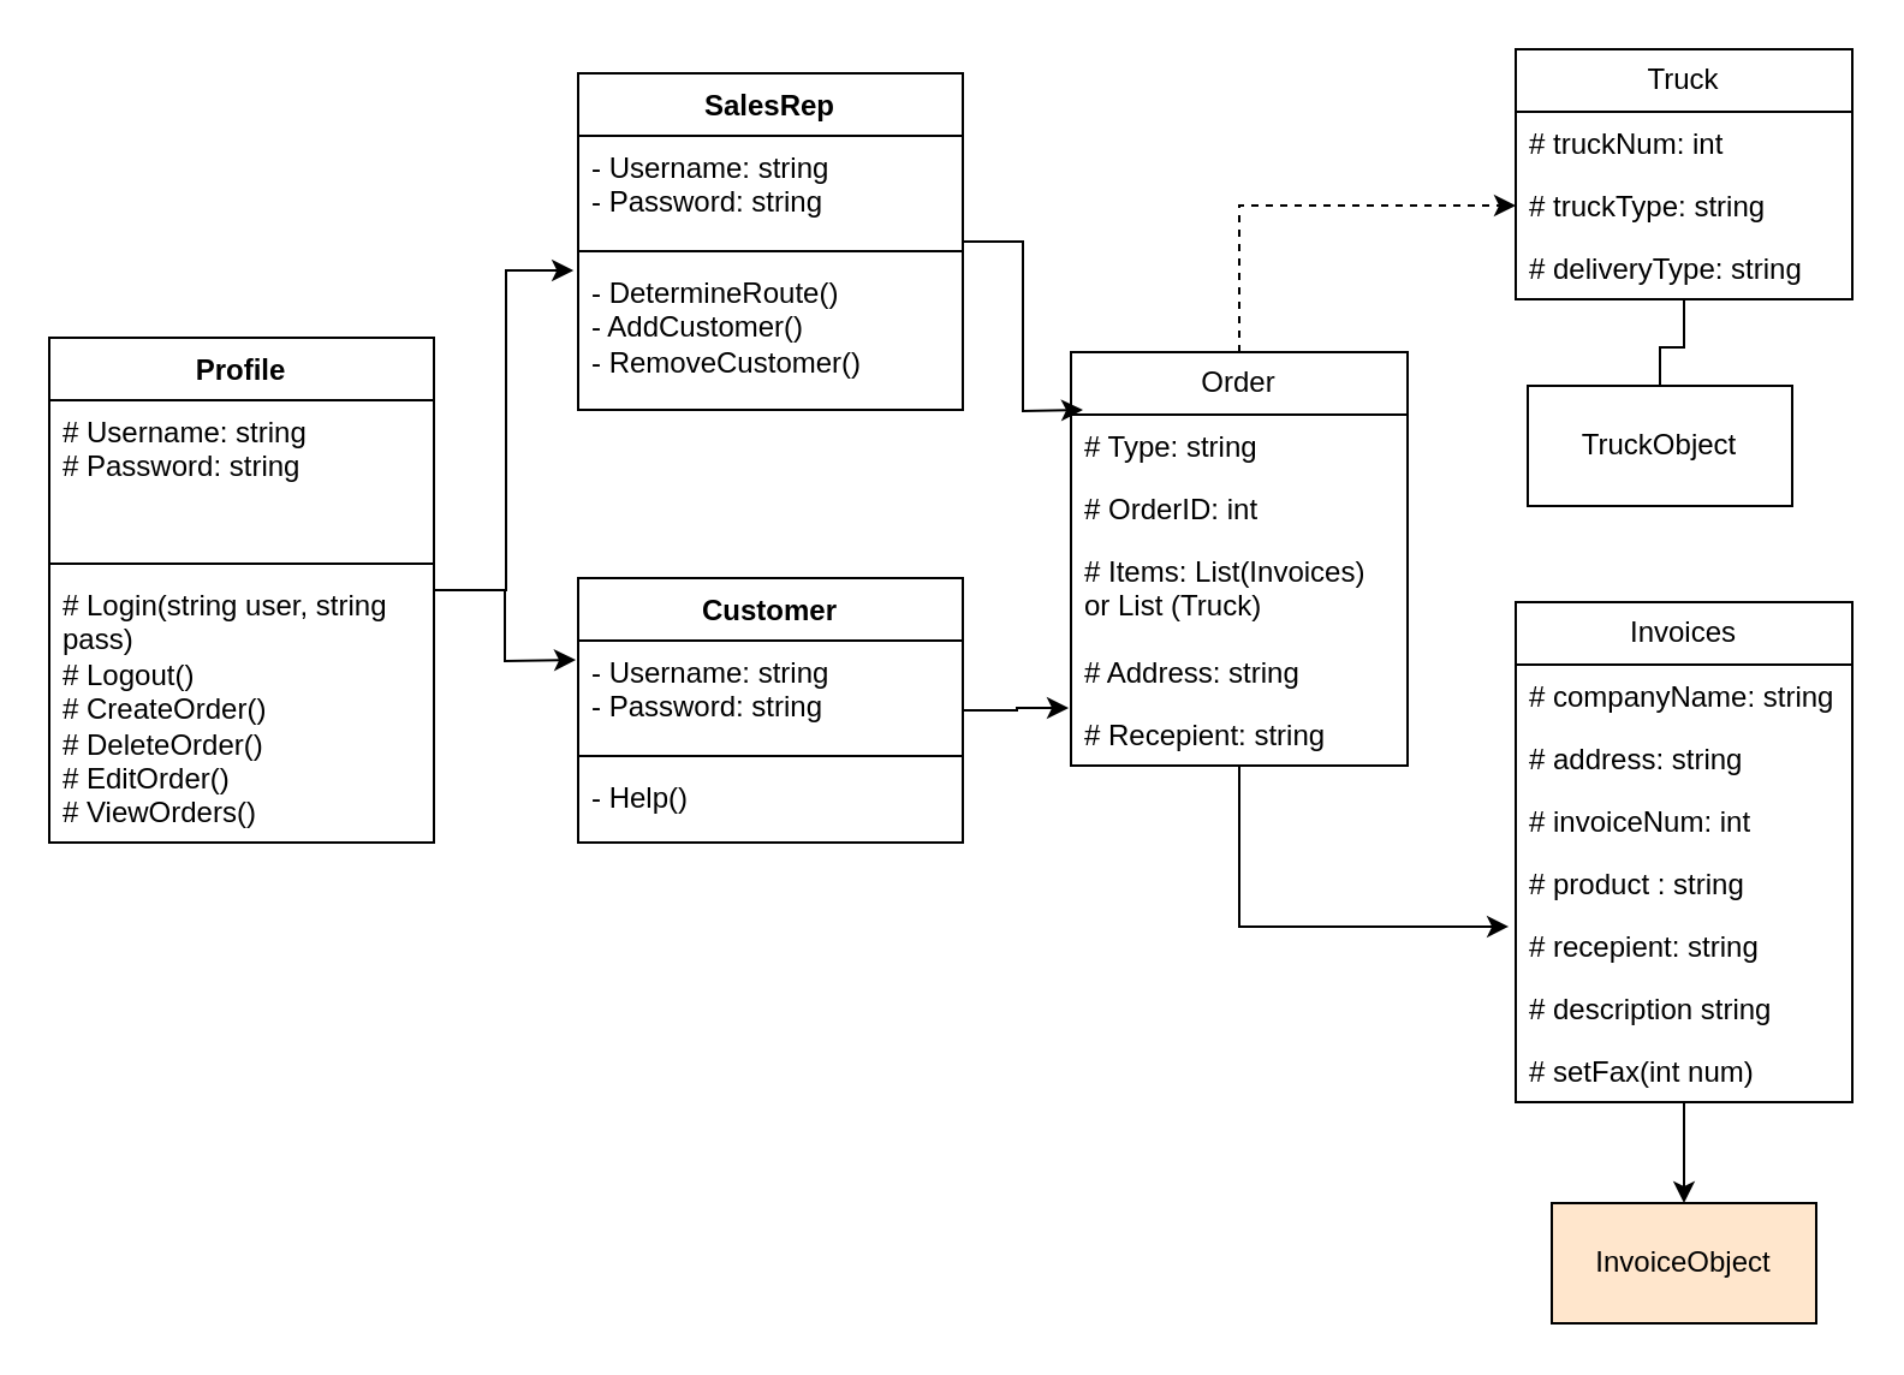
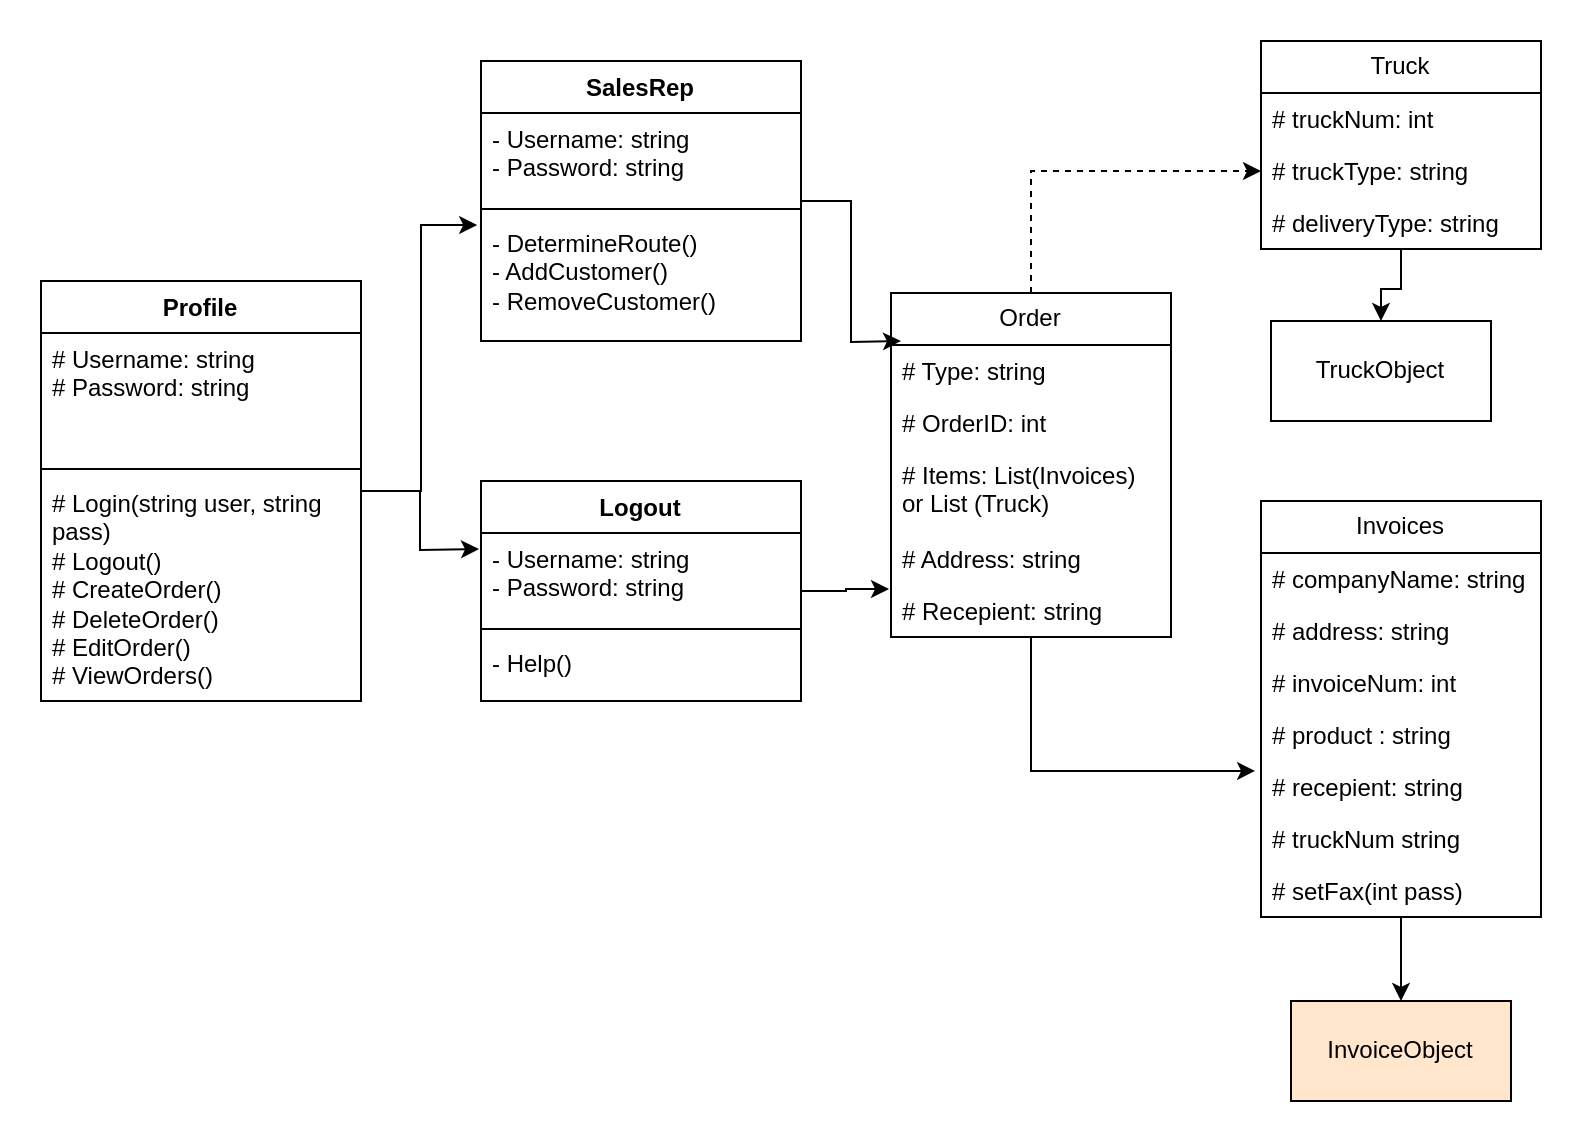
- <mxCell id="11" style="edgeStyle=orthogonalEdgeStyle;rounded=0;orthogonalLoop=1;jettySize=auto;html=1;entryX=0.5;entryY=0;entryDx=0;entryDy=0;endArrow=none;" parent="1" source="12" target="31" edge="1"><mxGeometry relative="1" as="geometry" /></mxCell>
+ <mxCell id="11" style="edgeStyle=orthogonalEdgeStyle;rounded=0;orthogonalLoop=1;jettySize=auto;html=1;entryX=0.5;entryY=0;entryDx=0;entryDy=0;" parent="1" source="12" target="31" edge="1"><mxGeometry relative="1" as="geometry" /></mxCell>
- <mxCell id="27" value="Customer" style="swimlane;fontStyle=1;align=center;verticalAlign=top;childLayout=stackLayout;horizontal=1;startSize=26;horizontalStack=0;resizeParent=1;resizeParentMax=0;resizeLast=0;collapsible=1;marginBottom=0;whiteSpace=wrap;html=1;" parent="1" vertex="1"><mxGeometry x="240" y="240" width="160" height="110" as="geometry" /></mxCell>
+ <mxCell id="27" value="Logout" style="swimlane;fontStyle=1;align=center;verticalAlign=top;childLayout=stackLayout;horizontal=1;startSize=26;horizontalStack=0;resizeParent=1;resizeParentMax=0;resizeLast=0;collapsible=1;marginBottom=0;whiteSpace=wrap;html=1;" parent="1" vertex="1"><mxGeometry x="240" y="240" width="160" height="110" as="geometry" /></mxCell>
- <mxCell id="23" value="# description string" style="text;strokeColor=none;fillColor=none;align=left;verticalAlign=top;spacingLeft=4;spacingRight=4;overflow=hidden;rotatable=0;points=[[0,0.5],[1,0.5]];portConstraint=eastwest;whiteSpace=wrap;html=1;" parent="17" vertex="1"><mxGeometry y="156" width="140" height="26" as="geometry" /></mxCell>
+ <mxCell id="23" value="# truckNum string" style="text;strokeColor=none;fillColor=none;align=left;verticalAlign=top;spacingLeft=4;spacingRight=4;overflow=hidden;rotatable=0;points=[[0,0.5],[1,0.5]];portConstraint=eastwest;whiteSpace=wrap;html=1;" parent="17" vertex="1"><mxGeometry y="156" width="140" height="26" as="geometry" /></mxCell>
- <mxCell id="24" value="# setFax(int num)" style="text;strokeColor=none;fillColor=none;align=left;verticalAlign=top;spacingLeft=4;spacingRight=4;overflow=hidden;rotatable=0;points=[[0,0.5],[1,0.5]];portConstraint=eastwest;whiteSpace=wrap;html=1;" parent="17" vertex="1"><mxGeometry y="182" width="140" height="26" as="geometry" /></mxCell>
+ <mxCell id="24" value="# setFax(int pass)" style="text;strokeColor=none;fillColor=none;align=left;verticalAlign=top;spacingLeft=4;spacingRight=4;overflow=hidden;rotatable=0;points=[[0,0.5],[1,0.5]];portConstraint=eastwest;whiteSpace=wrap;html=1;" parent="17" vertex="1"><mxGeometry y="182" width="140" height="26" as="geometry" /></mxCell>
